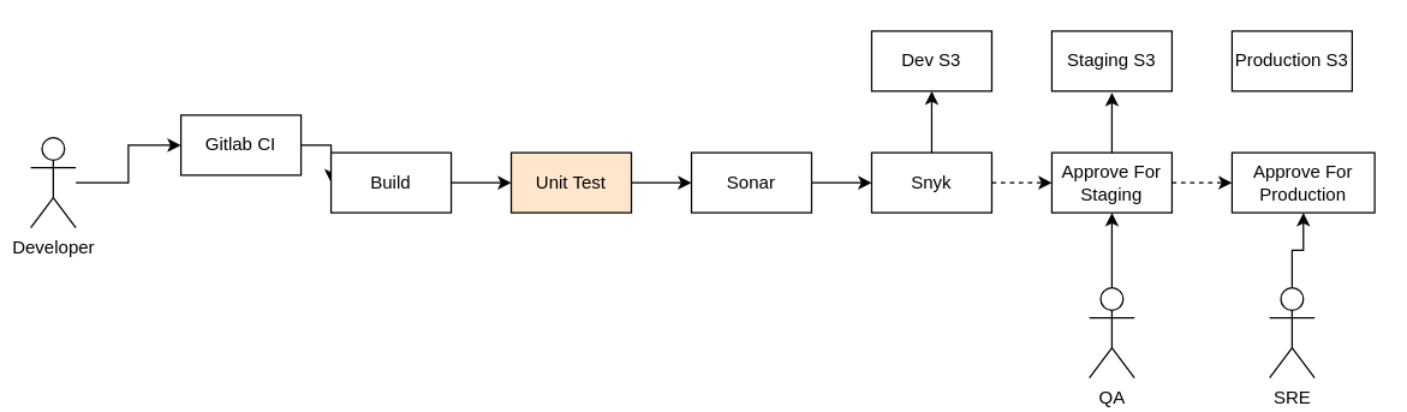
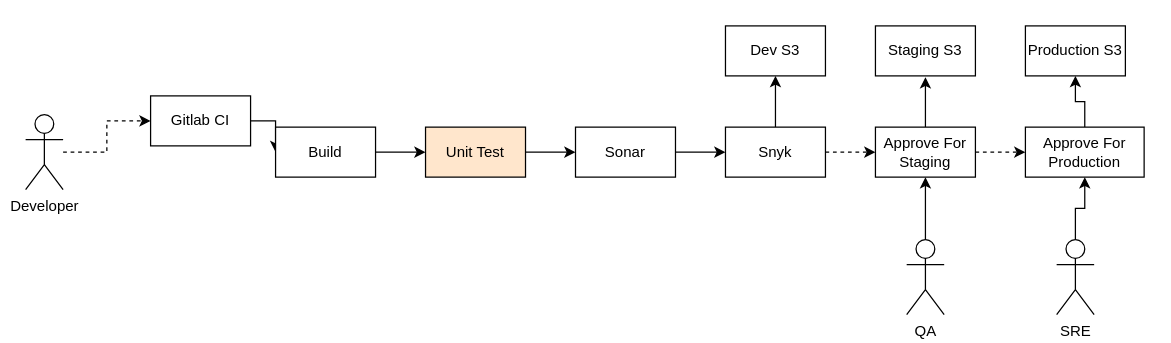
+ <mxCell id="20" style="edgeStyle=orthogonalEdgeStyle;rounded=0;orthogonalLoop=1;jettySize=auto;html=1;entryX=0.5;entryY=1;entryDx=0;entryDy=0;" edge="1" parent="1" source="21" target="22"><mxGeometry relative="1" as="geometry" /></mxCell>
- <mxCell id="2" style="edgeStyle=orthogonalEdgeStyle;rounded=0;orthogonalLoop=1;jettySize=auto;html=1;entryX=0;entryY=0.5;entryDx=0;entryDy=0;" edge="1" parent="1" source="3" target="5"><mxGeometry relative="1" as="geometry" /></mxCell>
+ <mxCell id="2" style="edgeStyle=orthogonalEdgeStyle;rounded=0;orthogonalLoop=1;jettySize=auto;html=1;entryX=0;entryY=0.5;entryDx=0;entryDy=0;dashed=1;" edge="1" parent="1" source="3" target="5"><mxGeometry relative="1" as="geometry" /></mxCell>
